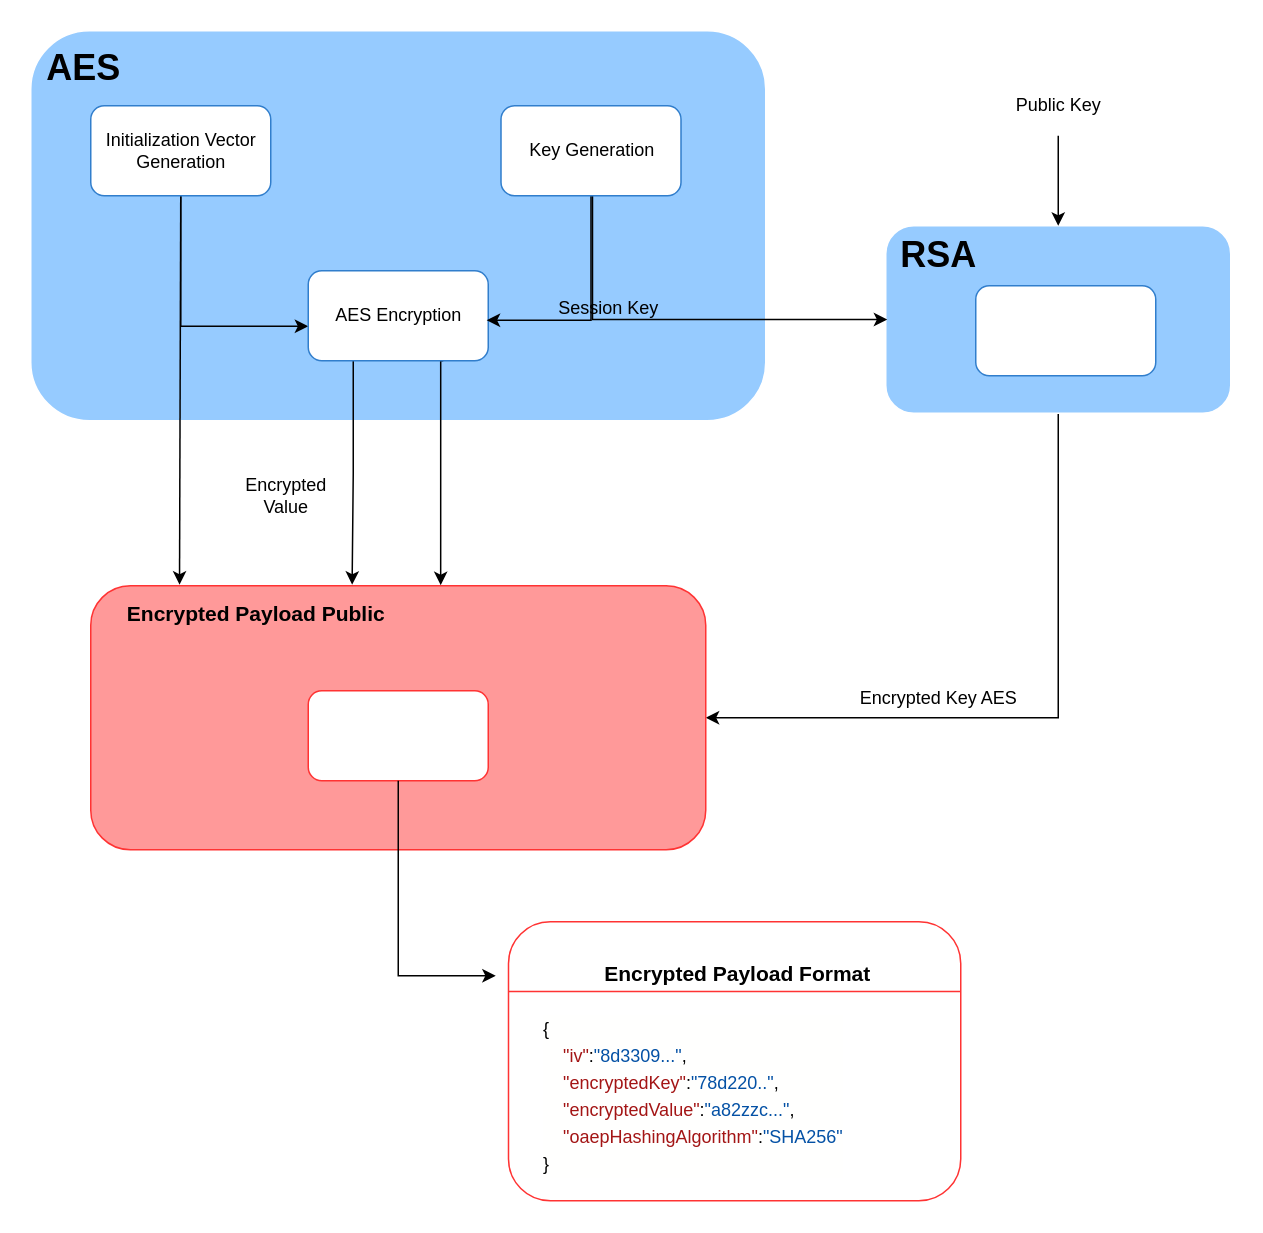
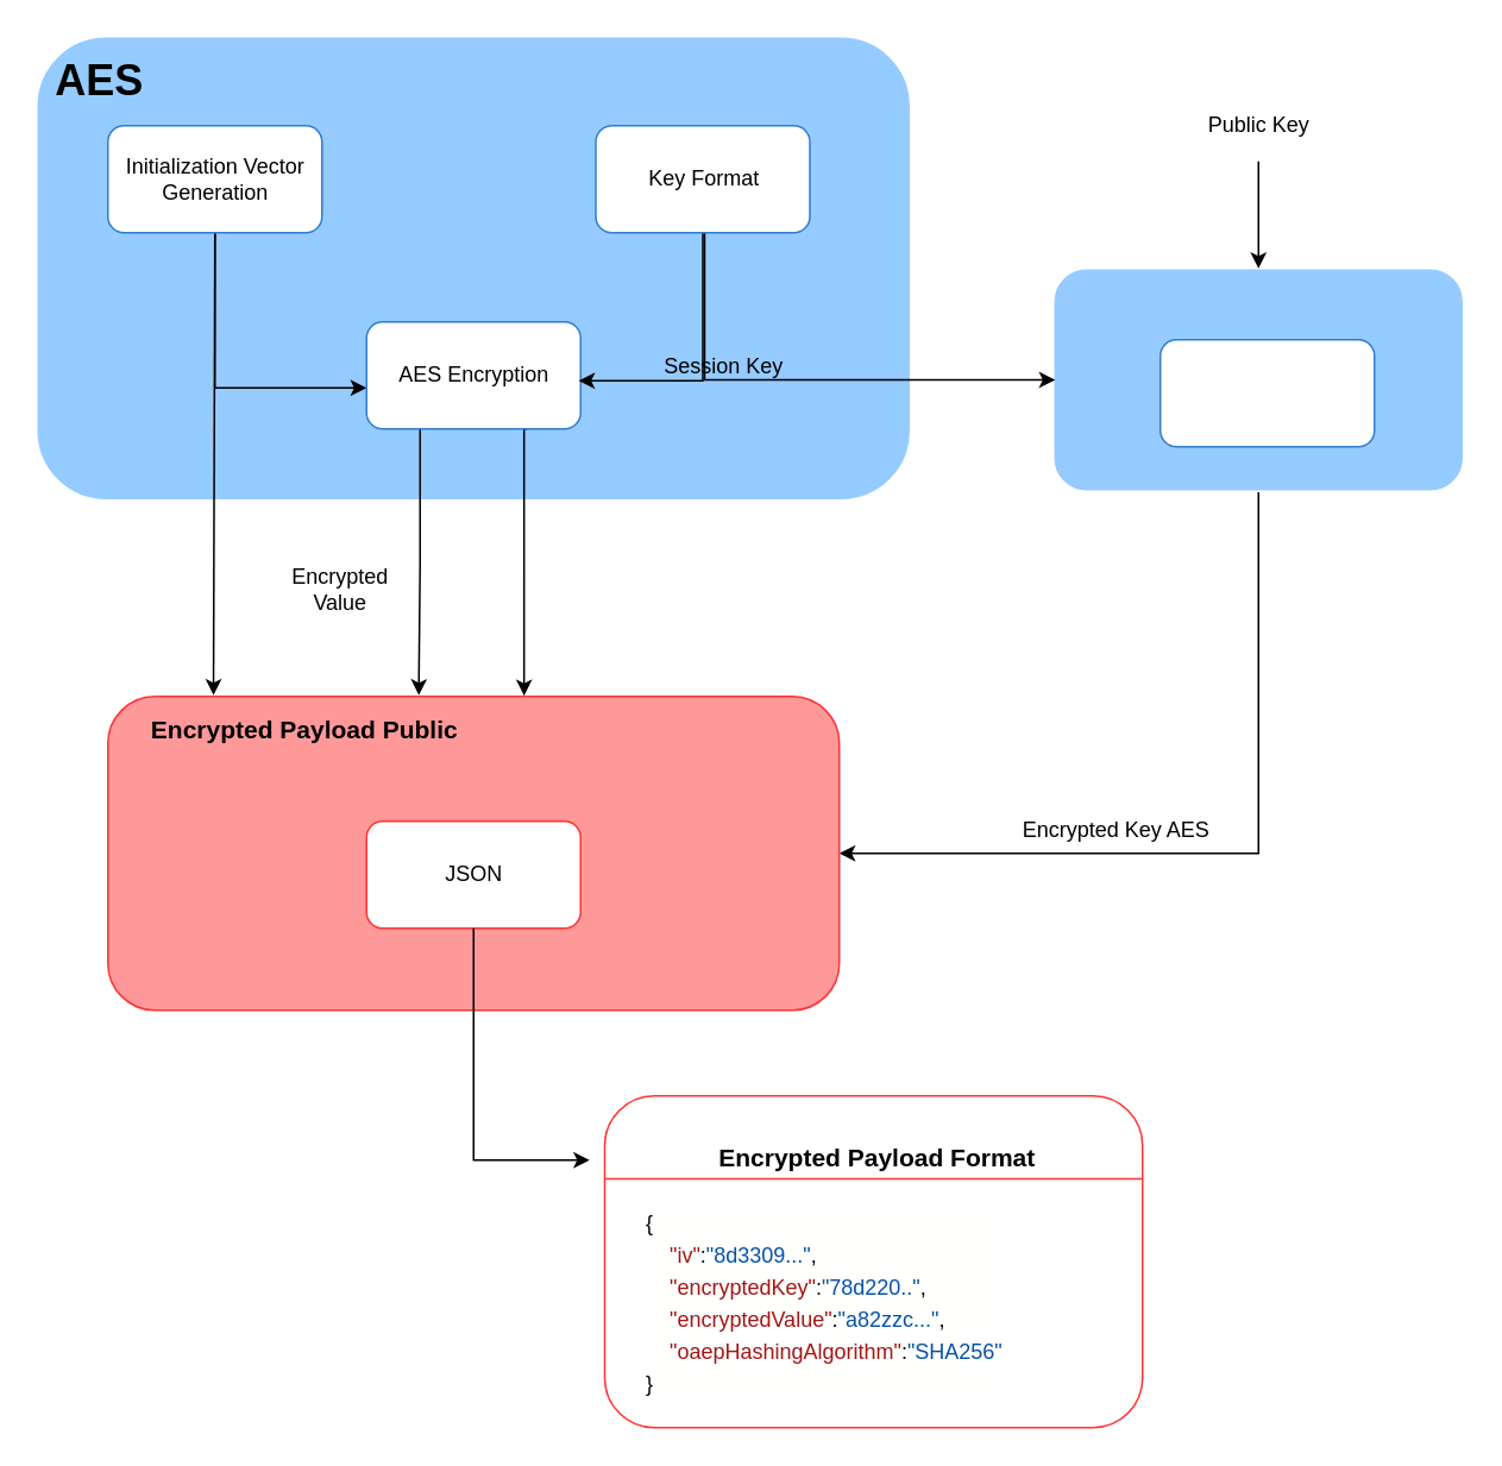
- <mxCell id="16" value="Key Generation" style="text;html=1;resizable=0;autosize=1;align=center;verticalAlign=middle;points=[];fillColor=none;strokeColor=none;rounded=0;" vertex="1" parent="1"><mxGeometry x="338.5" y="85" width="110" height="30" as="geometry" /></mxCell>
+ <mxCell id="16" value="Key Format" style="text;html=1;resizable=0;autosize=1;align=center;verticalAlign=middle;points=[];fillColor=none;strokeColor=none;rounded=0;" vertex="1" parent="1"><mxGeometry x="338.5" y="85" width="110" height="30" as="geometry" /></mxCell>
- <mxCell id="18" value="&lt;b&gt;&lt;font style=&quot;font-size: 24px;&quot;&gt;RSA&lt;/font&gt;&lt;/b&gt;" style="text;html=1;resizable=0;autosize=1;align=center;verticalAlign=middle;points=[];fillColor=none;strokeColor=none;rounded=0;" vertex="1" parent="1"><mxGeometry x="590" y="150" width="70" height="40" as="geometry" /></mxCell>
+ <mxCell id="28" value="JSON" style="text;html=1;resizable=0;autosize=1;align=center;verticalAlign=middle;points=[];fillColor=none;strokeColor=none;rounded=0;" vertex="1" parent="1"><mxGeometry x="235" y="475" width="60" height="30" as="geometry" /></mxCell>
